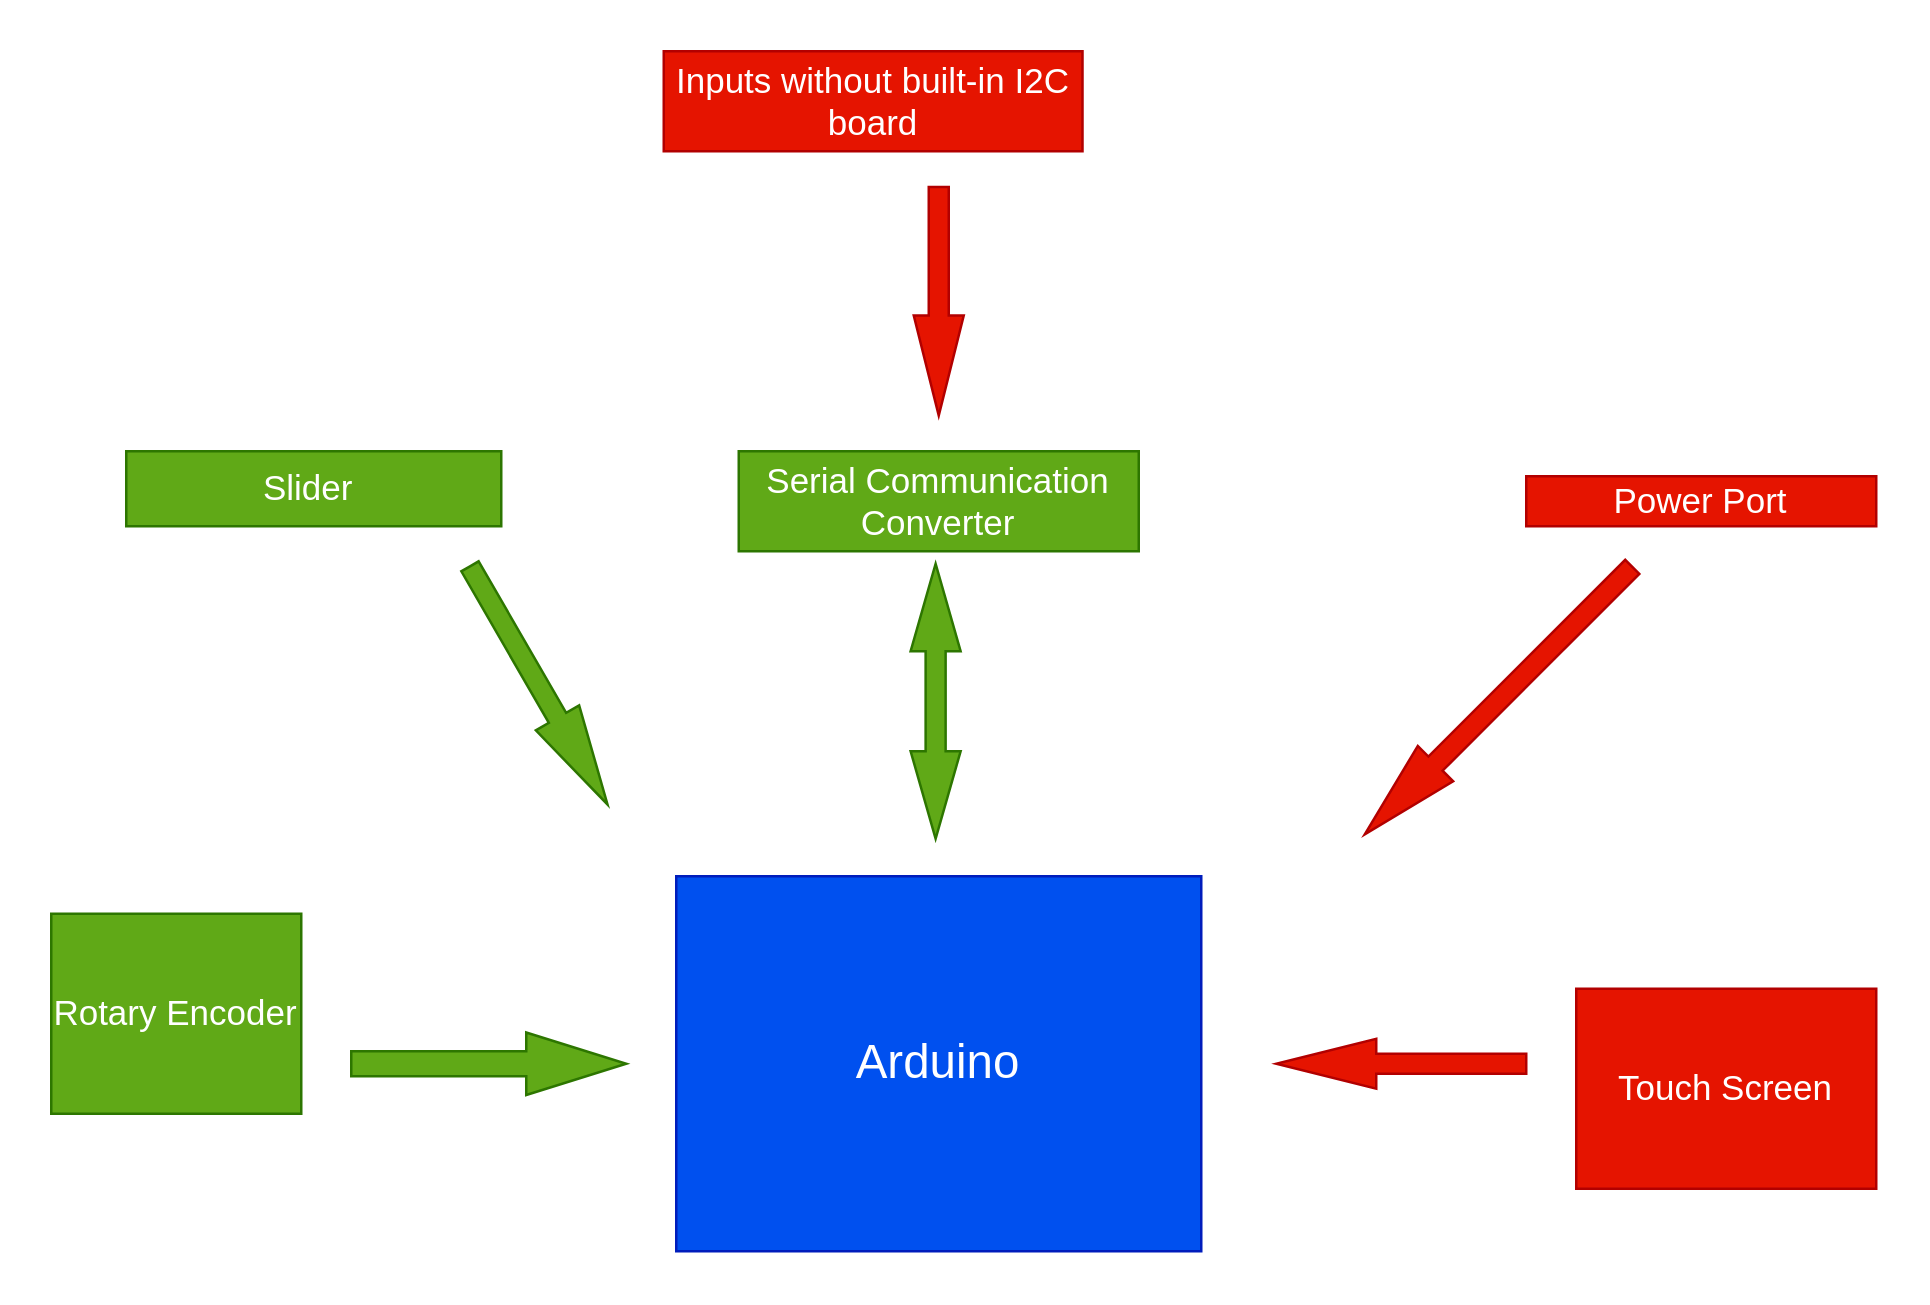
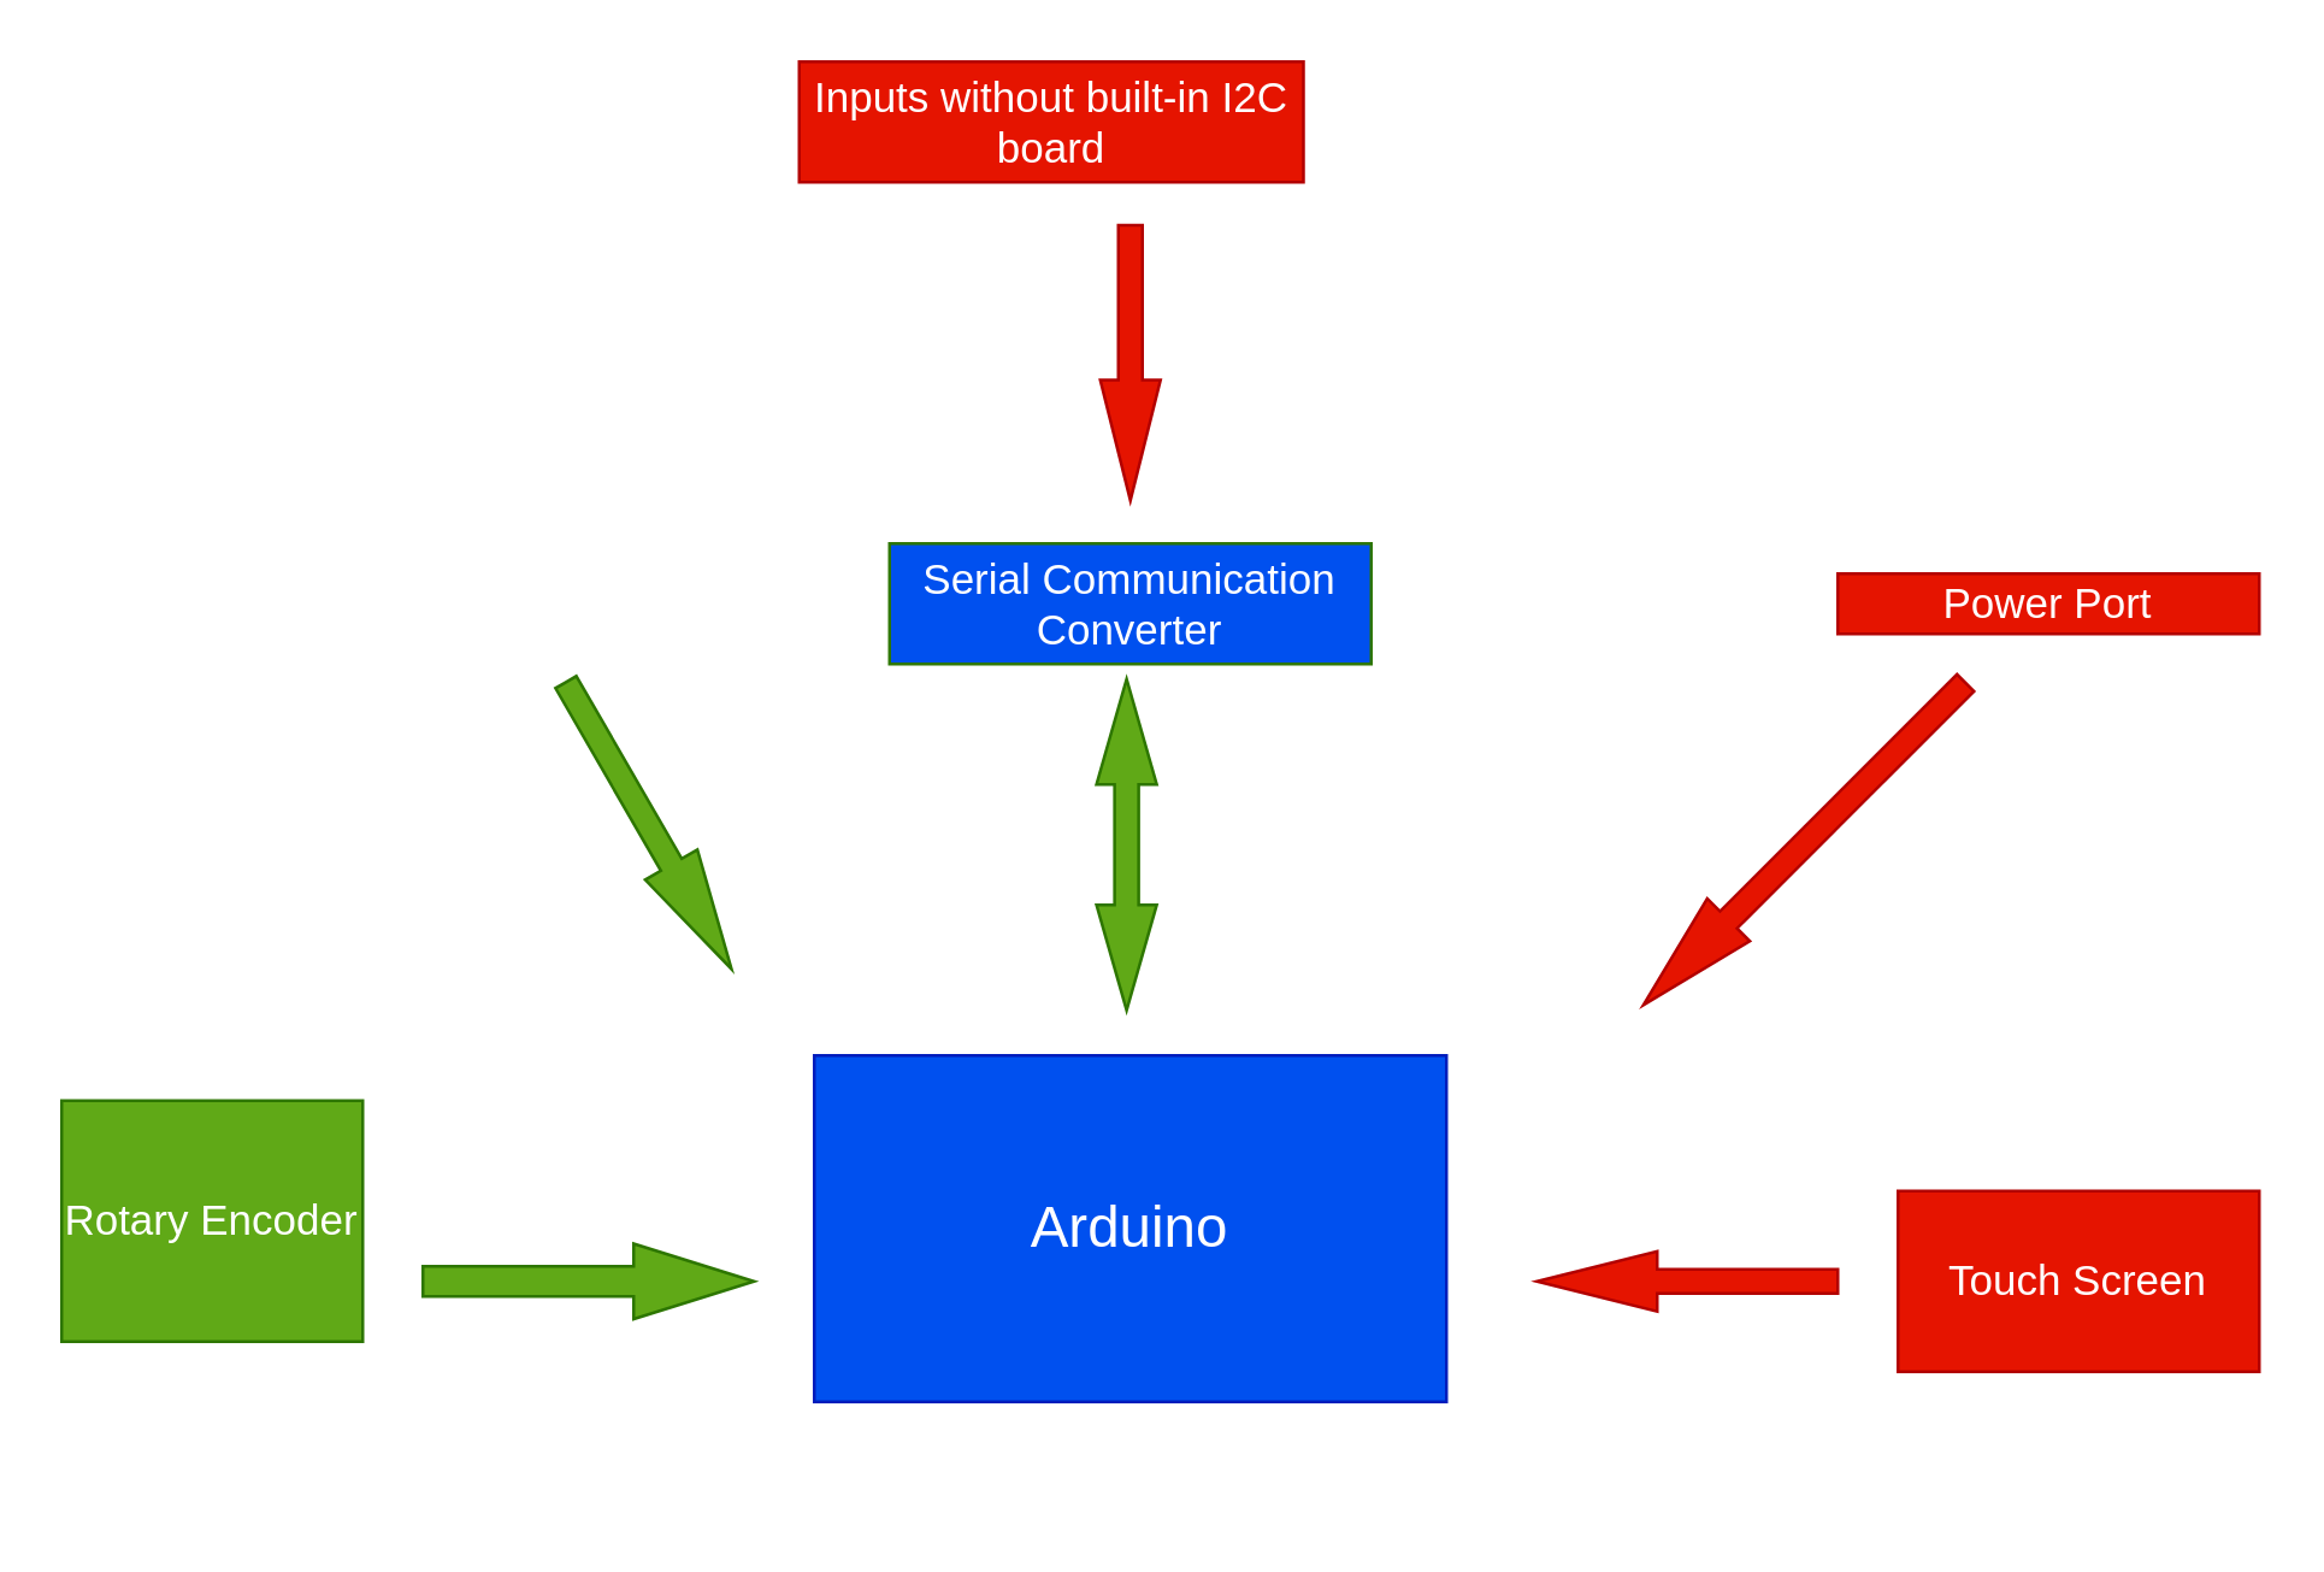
- <mxCell id="11" value="&lt;font style=&quot;font-size: 14px;&quot;&gt;Slider&amp;nbsp;&lt;/font&gt;" style="rounded=0;whiteSpace=wrap;html=1;fillColor=#60a917;fontColor=#ffffff;strokeColor=#2D7600;" vertex="1" parent="1"><mxGeometry x="50" y="180" width="150" height="30" as="geometry" /></mxCell>
- <mxCell id="6" value="&lt;font style=&quot;font-size: 14px;&quot;&gt;Serial Communication Converter&lt;/font&gt;" style="rounded=0;whiteSpace=wrap;html=1;fillColor=#60a917;fontColor=#ffffff;strokeColor=#2D7600;" vertex="1" parent="1"><mxGeometry x="295" y="180" width="160" height="40" as="geometry" /></mxCell>
+ <mxCell id="6" value="&lt;font style=&quot;font-size: 14px;&quot;&gt;Serial Communication Converter&lt;/font&gt;" style="rounded=0;whiteSpace=wrap;html=1;fillColor=#0050ef;fontColor=#ffffff;strokeColor=#2D7600;" vertex="1" parent="1"><mxGeometry x="295" y="180" width="160" height="40" as="geometry" /></mxCell>
- <mxCell id="2" value="&lt;font style=&quot;font-size: 19px;&quot;&gt;Arduino&lt;/font&gt;" style="rounded=0;whiteSpace=wrap;html=1;fillColor=#0050ef;fontColor=#ffffff;strokeColor=#001DBC;" vertex="1" parent="1"><mxGeometry x="270" y="350" width="210" height="150" as="geometry" /></mxCell>
+ <mxCell id="2" value="&lt;font style=&quot;font-size: 19px;&quot;&gt;Arduino&lt;/font&gt;" style="rounded=0;whiteSpace=wrap;html=1;fillColor=#0050ef;fontColor=#ffffff;strokeColor=#001DBC;" vertex="1" parent="1"><mxGeometry x="270" y="350" width="210" height="115" as="geometry" /></mxCell>
- <mxCell id="4" value="&lt;font style=&quot;font-size: 14px;&quot;&gt;Touch Screen&lt;/font&gt;" style="rounded=0;whiteSpace=wrap;html=1;fillColor=#e51400;fontColor=#ffffff;strokeColor=#B20000;" vertex="1" parent="1"><mxGeometry x="630" y="395" width="120" height="80" as="geometry" /></mxCell>
+ <mxCell id="4" value="&lt;font style=&quot;font-size: 14px;&quot;&gt;Touch Screen&lt;/font&gt;" style="rounded=0;whiteSpace=wrap;html=1;fillColor=#e51400;fontColor=#ffffff;strokeColor=#B20000;" vertex="1" parent="1"><mxGeometry x="630" y="395" width="120" height="60" as="geometry" /></mxCell>
